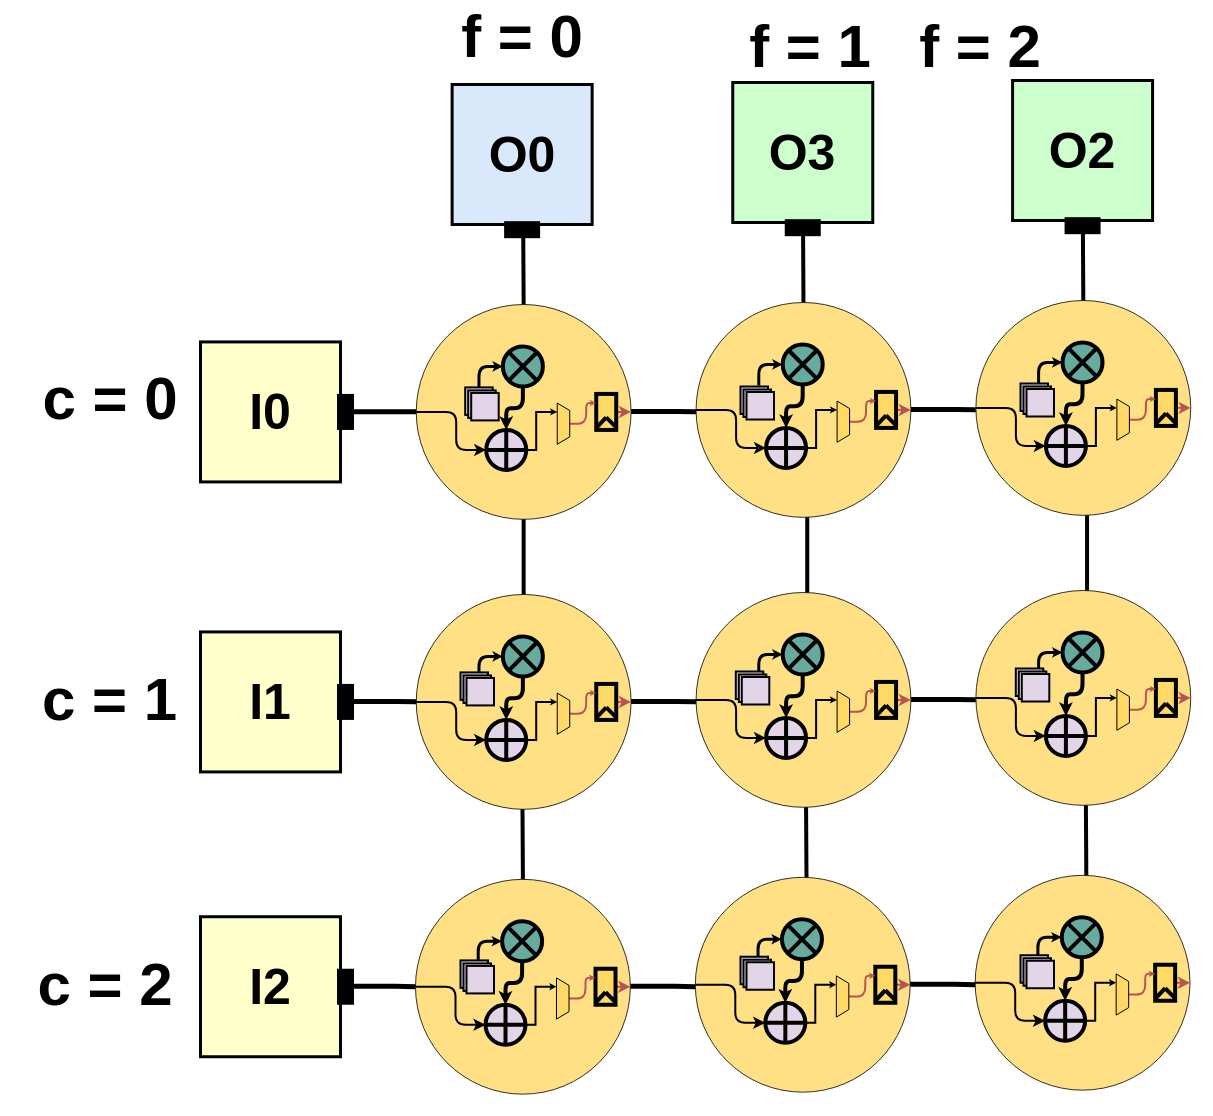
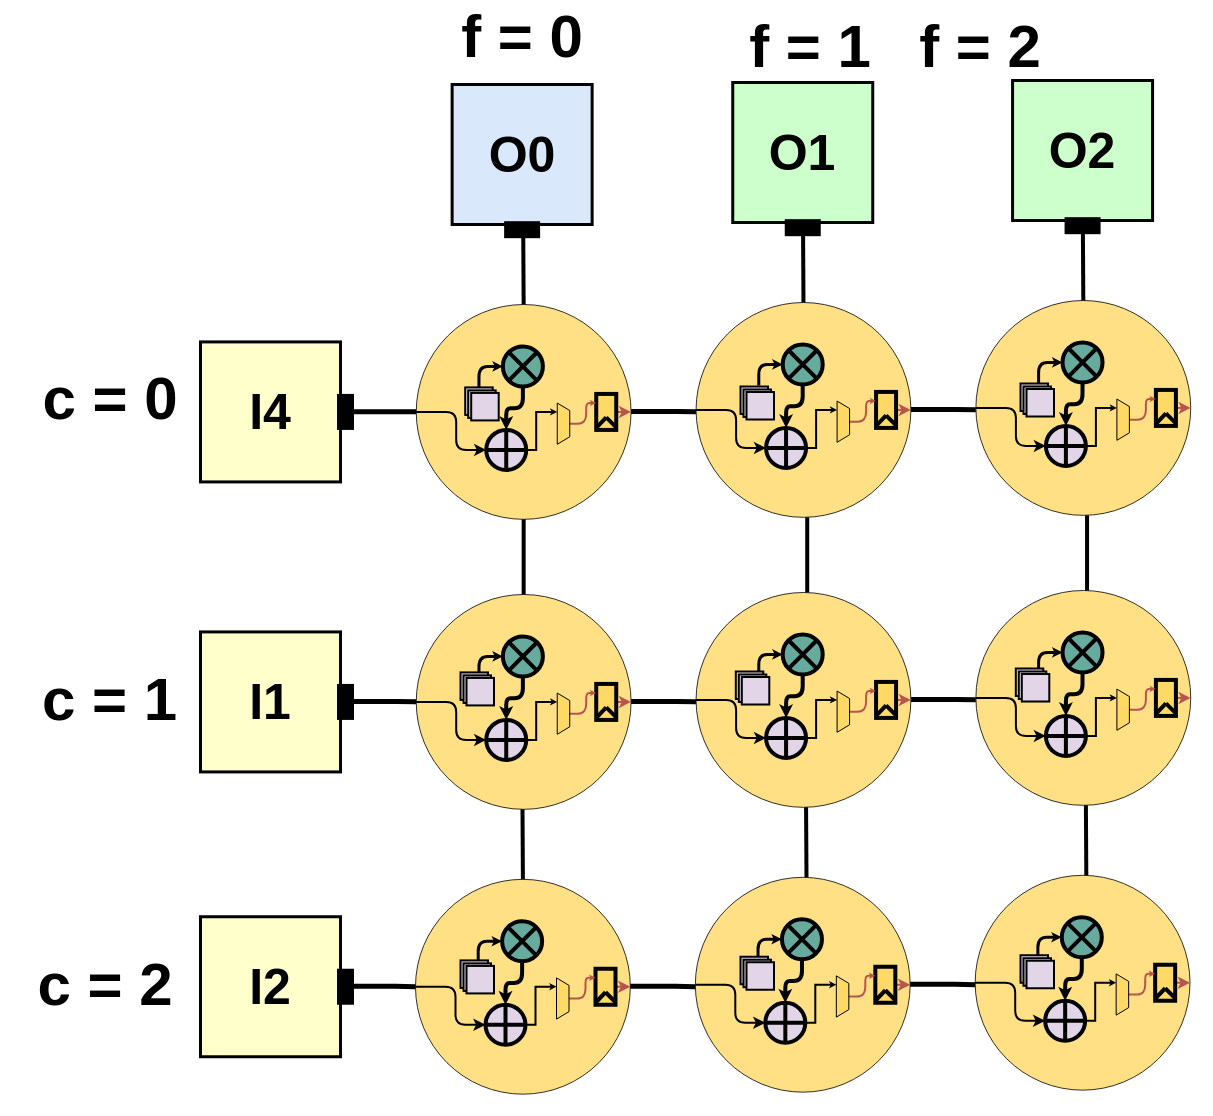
- <mxCell id="171" value="O3" style="whiteSpace=wrap;html=1;aspect=fixed;strokeWidth=3;fontSize=50;fontStyle=1;fillColor=#CCFFCC;" parent="1" vertex="1"><mxGeometry x="732.25" y="76" width="140" height="140" as="geometry" /></mxCell>
+ <mxCell id="171" value="O1" style="whiteSpace=wrap;html=1;aspect=fixed;strokeWidth=3;fontSize=50;fontStyle=1;fillColor=#CCFFCC;" parent="1" vertex="1"><mxGeometry x="732.25" y="76" width="140" height="140" as="geometry" /></mxCell>
- <mxCell id="175" value="I0" style="whiteSpace=wrap;html=1;aspect=fixed;strokeWidth=3;fontSize=50;fontStyle=1;fillColor=#FFFFCC;" parent="1" vertex="1"><mxGeometry x="200" y="335.42" width="140" height="140" as="geometry" /></mxCell>
+ <mxCell id="175" value="I4" style="whiteSpace=wrap;html=1;aspect=fixed;strokeWidth=3;fontSize=50;fontStyle=1;fillColor=#FFFFCC;" parent="1" vertex="1"><mxGeometry x="200" y="335.42" width="140" height="140" as="geometry" /></mxCell>
